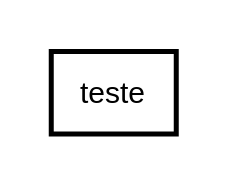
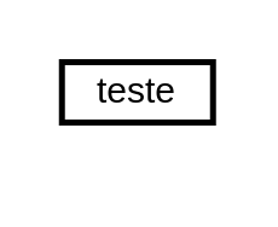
- <mxCell id="2" value="teste" style="whiteSpace=wrap;strokeWidth=2;" vertex="1" parent="1"><mxGeometry width="50" height="33" as="geometry" x="20" y="20" /></mxCell>
+ <mxCell id="2" value="teste" style="whiteSpace=wrap;strokeWidth=2;" vertex="1" parent="1"><mxGeometry x="20" y="20" width="50" height="20" as="geometry" /></mxCell>
